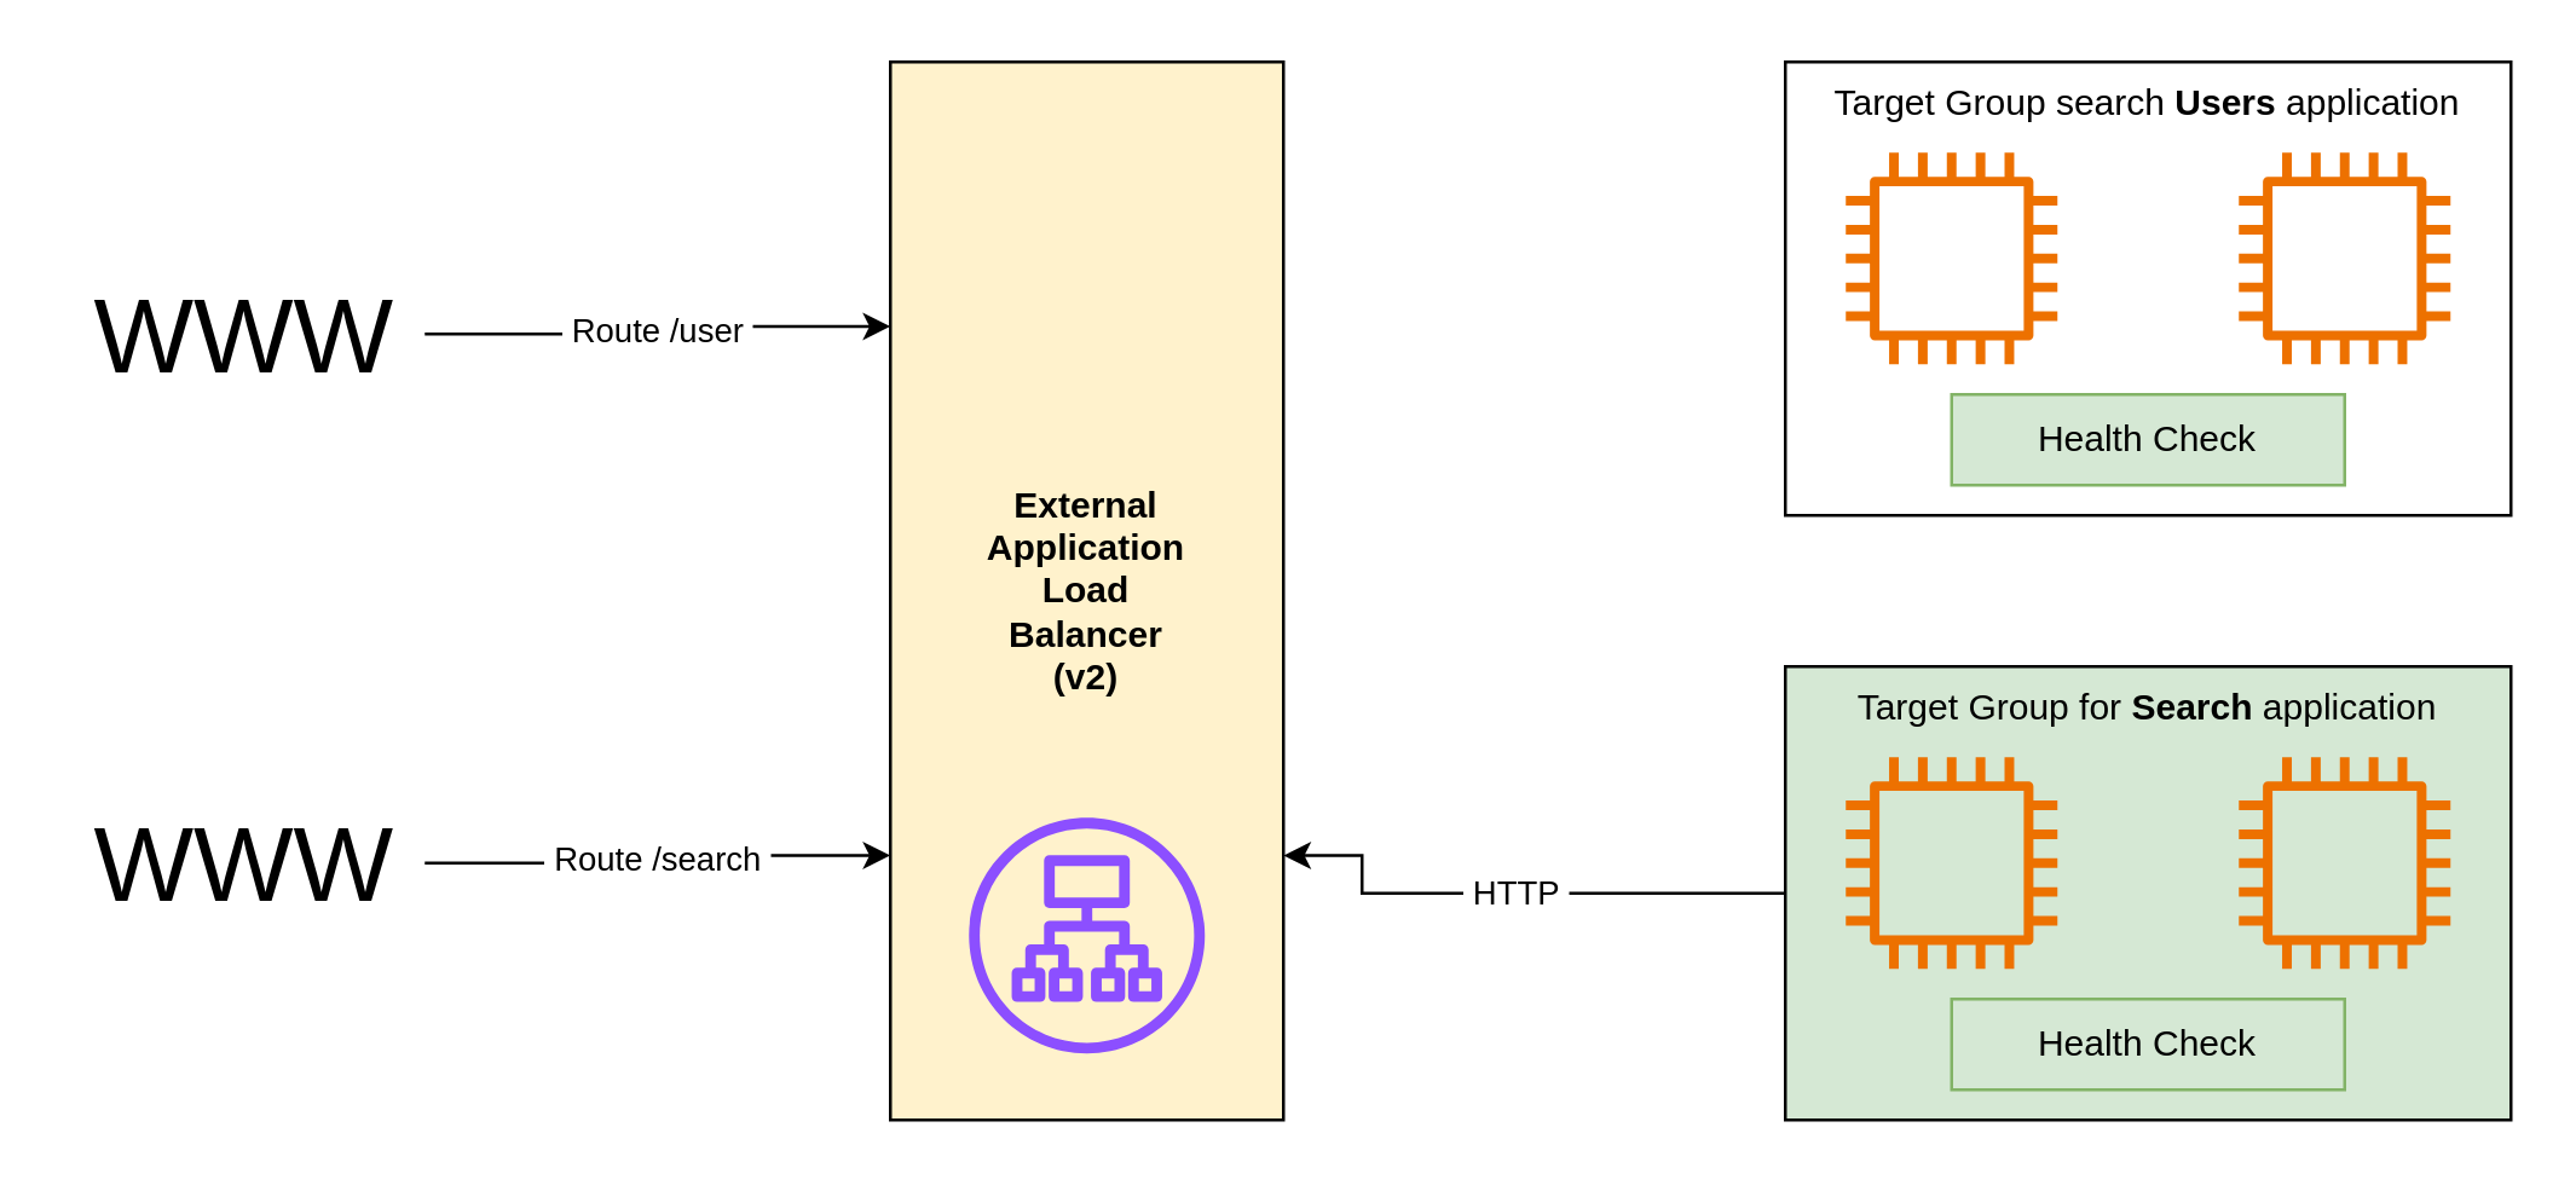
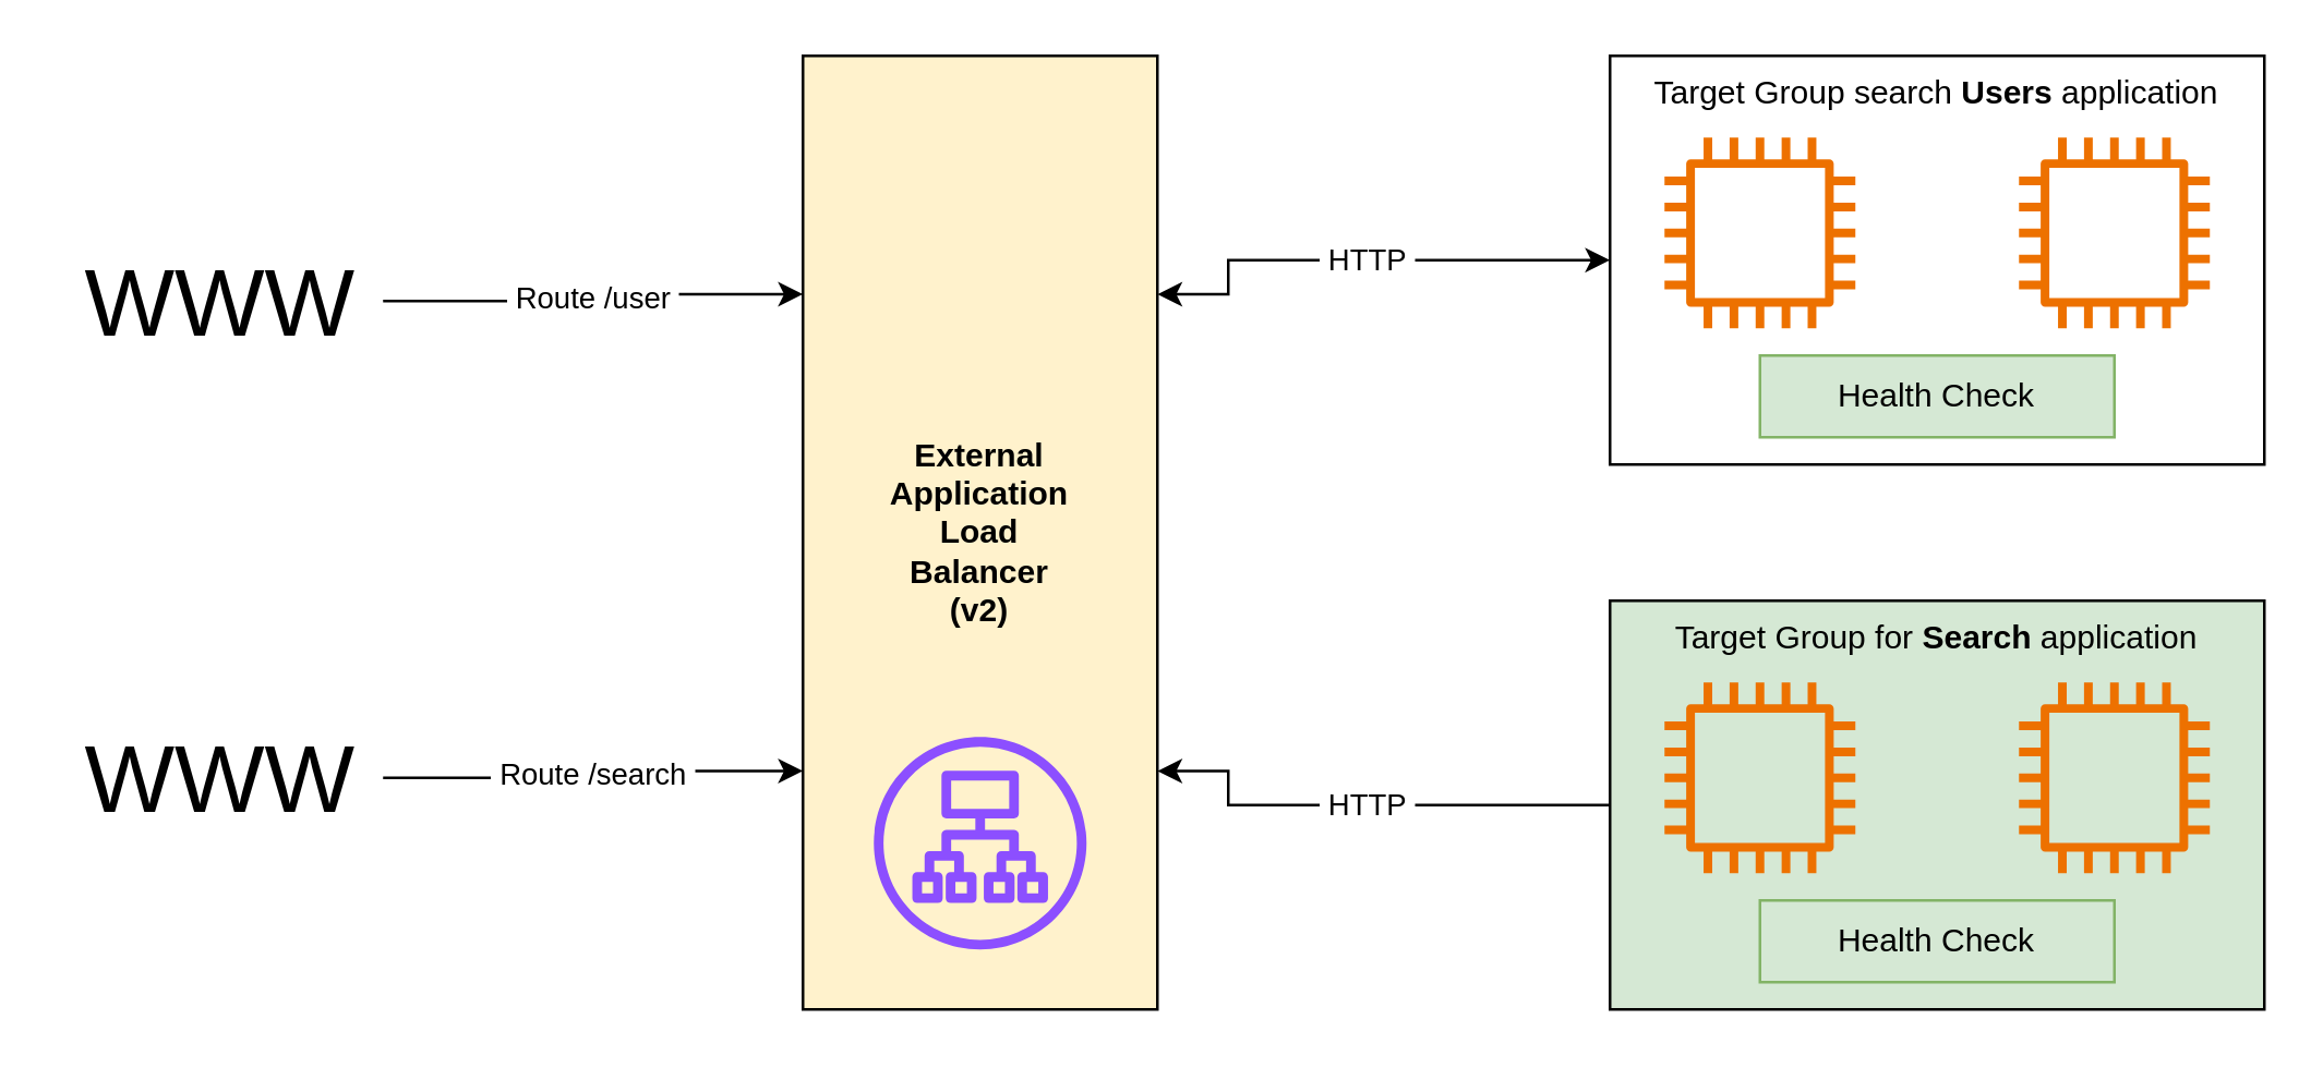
+ <mxCell id="2" value="&amp;nbsp;HTTP&amp;nbsp;" style="edgeStyle=orthogonalEdgeStyle;rounded=0;orthogonalLoop=1;jettySize=auto;html=1;exitX=1;exitY=0.25;exitDx=0;exitDy=0;entryX=0;entryY=0.5;entryDx=0;entryDy=0;startArrow=classic;startFill=1;" edge="1" parent="1" source="4" target="6"><mxGeometry relative="1" as="geometry"><Array as="points"><mxPoint x="450" y="95" /></Array></mxGeometry></mxCell>
